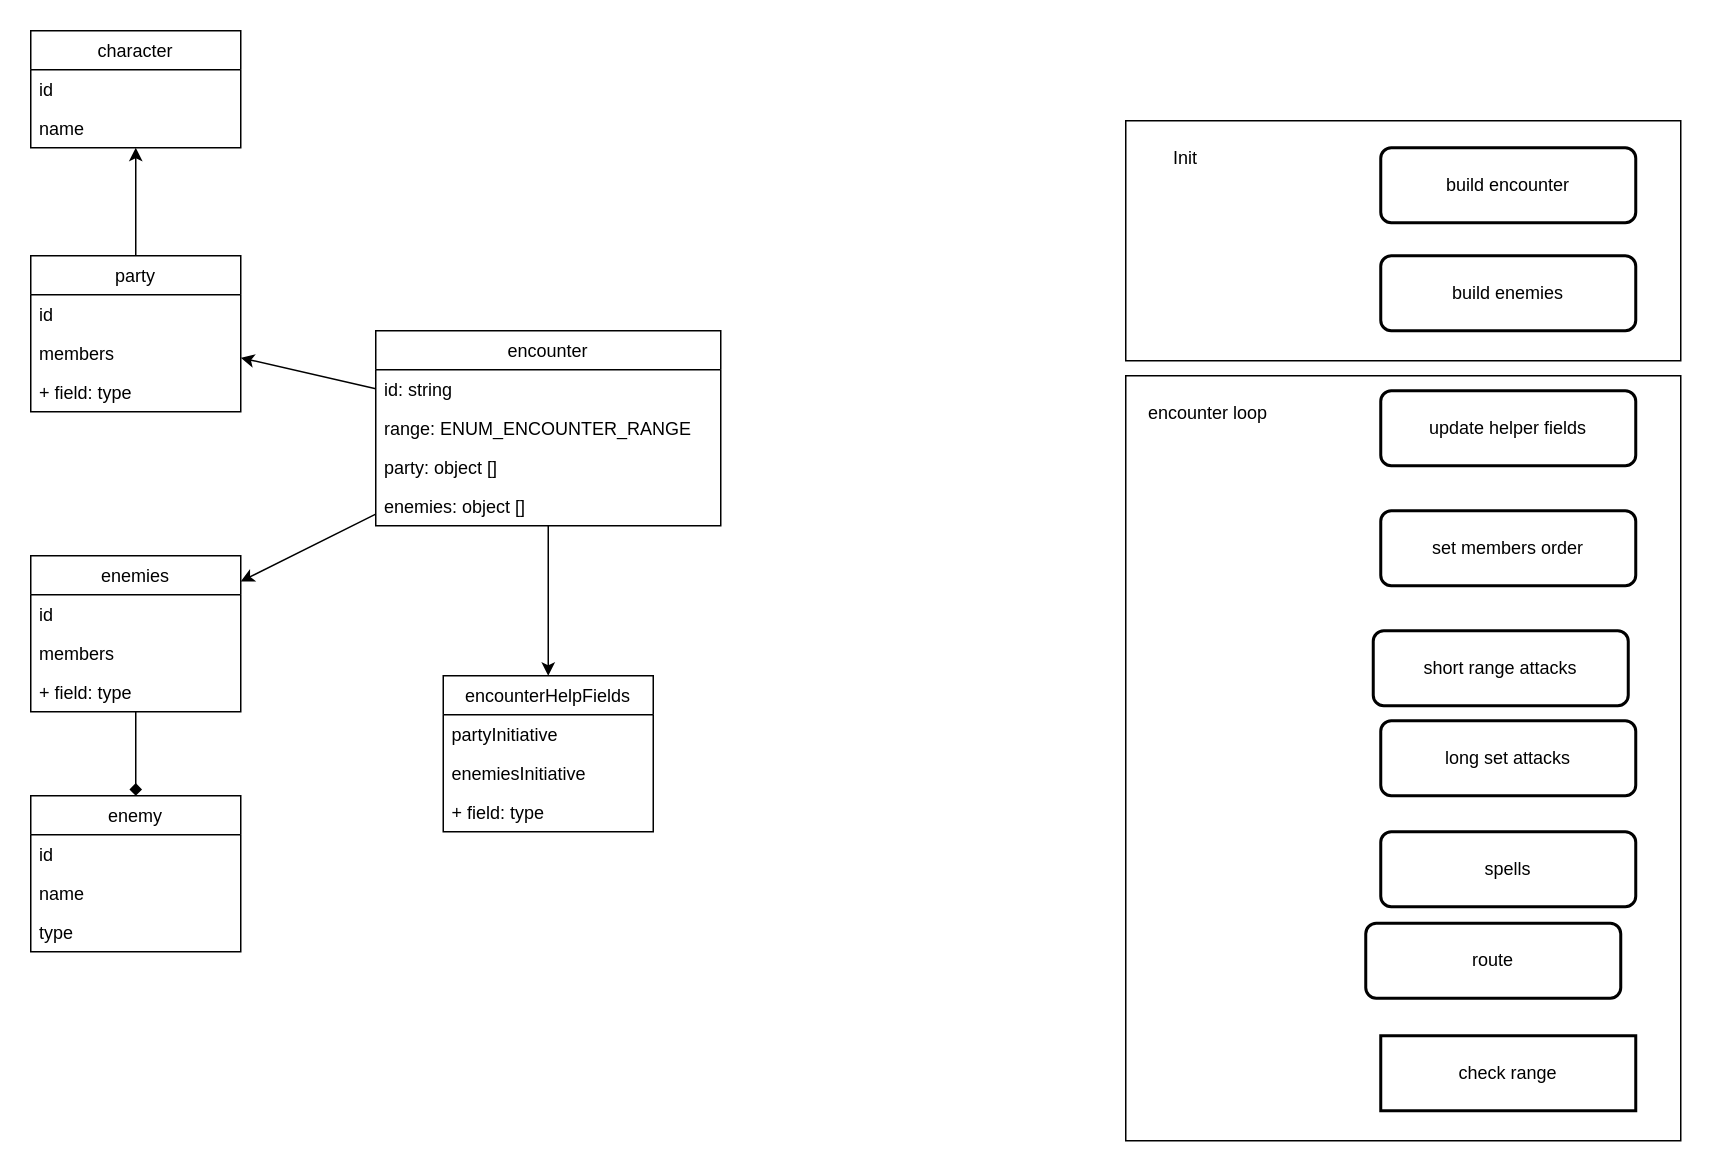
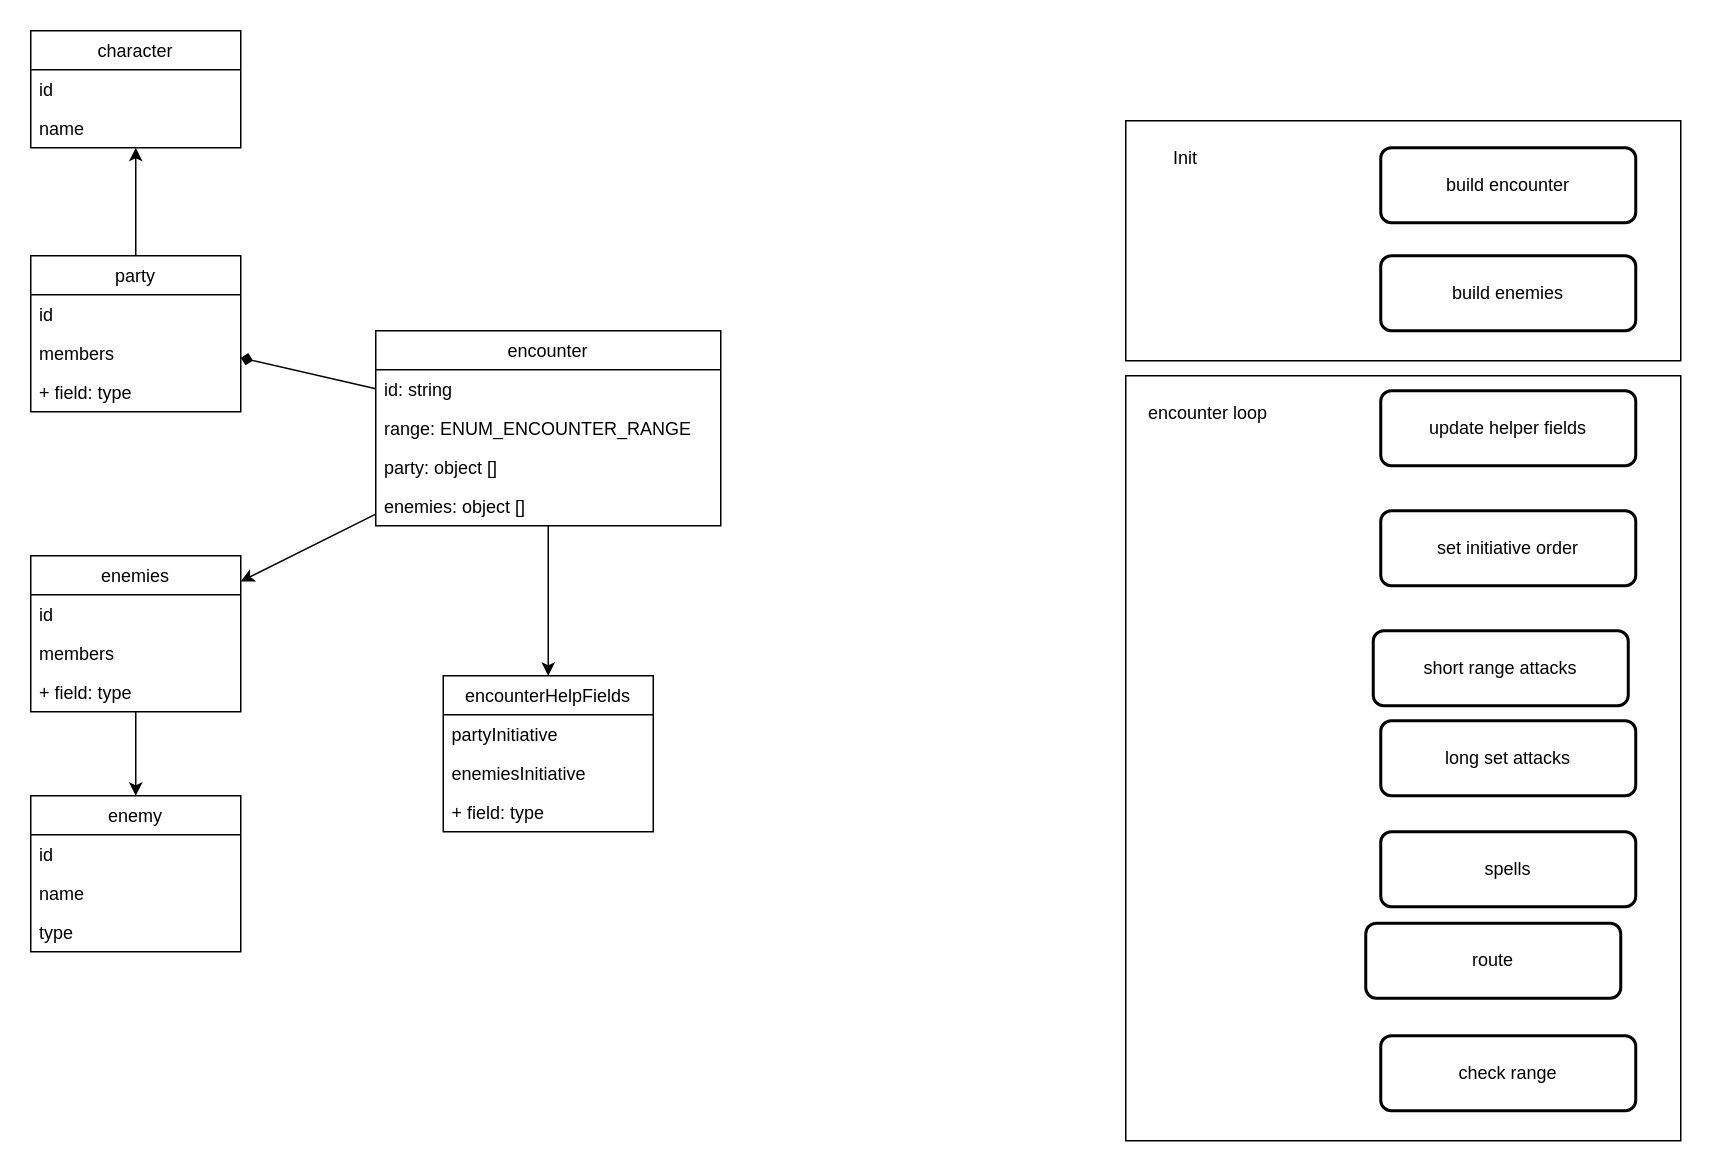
- <mxCell id="22" value="" style="endArrow=classic;html=1;rounded=0;" edge="1" parent="1" source="4" target="9"><mxGeometry width="50" height="50" relative="1" as="geometry"><mxPoint x="130" y="630" as="sourcePoint" /><mxPoint x="180" y="580" as="targetPoint" /></mxGeometry></mxCell>
+ <mxCell id="22" value="" style="endArrow=diamond;html=1;rounded=0;" edge="1" parent="1" source="4" target="9"><mxGeometry width="50" height="50" relative="1" as="geometry"><mxPoint x="130" y="630" as="sourcePoint" /><mxPoint x="180" y="580" as="targetPoint" /></mxGeometry></mxCell>
- <mxCell id="36" value="set members order" style="rounded=1;whiteSpace=wrap;html=1;absoluteArcSize=1;arcSize=14;strokeWidth=2;" vertex="1" parent="1"><mxGeometry x="920" y="340" width="170" height="50" as="geometry" /></mxCell>
+ <mxCell id="36" value="set initiative order" style="rounded=1;whiteSpace=wrap;html=1;absoluteArcSize=1;arcSize=14;strokeWidth=2;" vertex="1" parent="1"><mxGeometry x="920" y="340" width="170" height="50" as="geometry" /></mxCell>
- <mxCell id="28" value="" style="endArrow=diamond;html=1;rounded=0;" edge="1" parent="1" source="18" target="24"><mxGeometry width="50" height="50" relative="1" as="geometry"><mxPoint x="220" y="640" as="sourcePoint" /><mxPoint x="270" y="590" as="targetPoint" /></mxGeometry></mxCell>
+ <mxCell id="28" value="" style="endArrow=classic;html=1;rounded=0;" edge="1" parent="1" source="18" target="24"><mxGeometry width="50" height="50" relative="1" as="geometry"><mxPoint x="220" y="640" as="sourcePoint" /><mxPoint x="270" y="590" as="targetPoint" /></mxGeometry></mxCell>
- <mxCell id="38" value="check range" style="whiteSpace=wrap;html=1;absoluteArcSize=1;arcSize=14;strokeWidth=2;rounded=0;" vertex="1" parent="1"><mxGeometry x="920" y="690" width="170" height="50" as="geometry" /></mxCell>
+ <mxCell id="38" value="check range" style="rounded=1;whiteSpace=wrap;html=1;absoluteArcSize=1;arcSize=14;strokeWidth=2;" vertex="1" parent="1"><mxGeometry x="920" y="690" width="170" height="50" as="geometry" /></mxCell>
